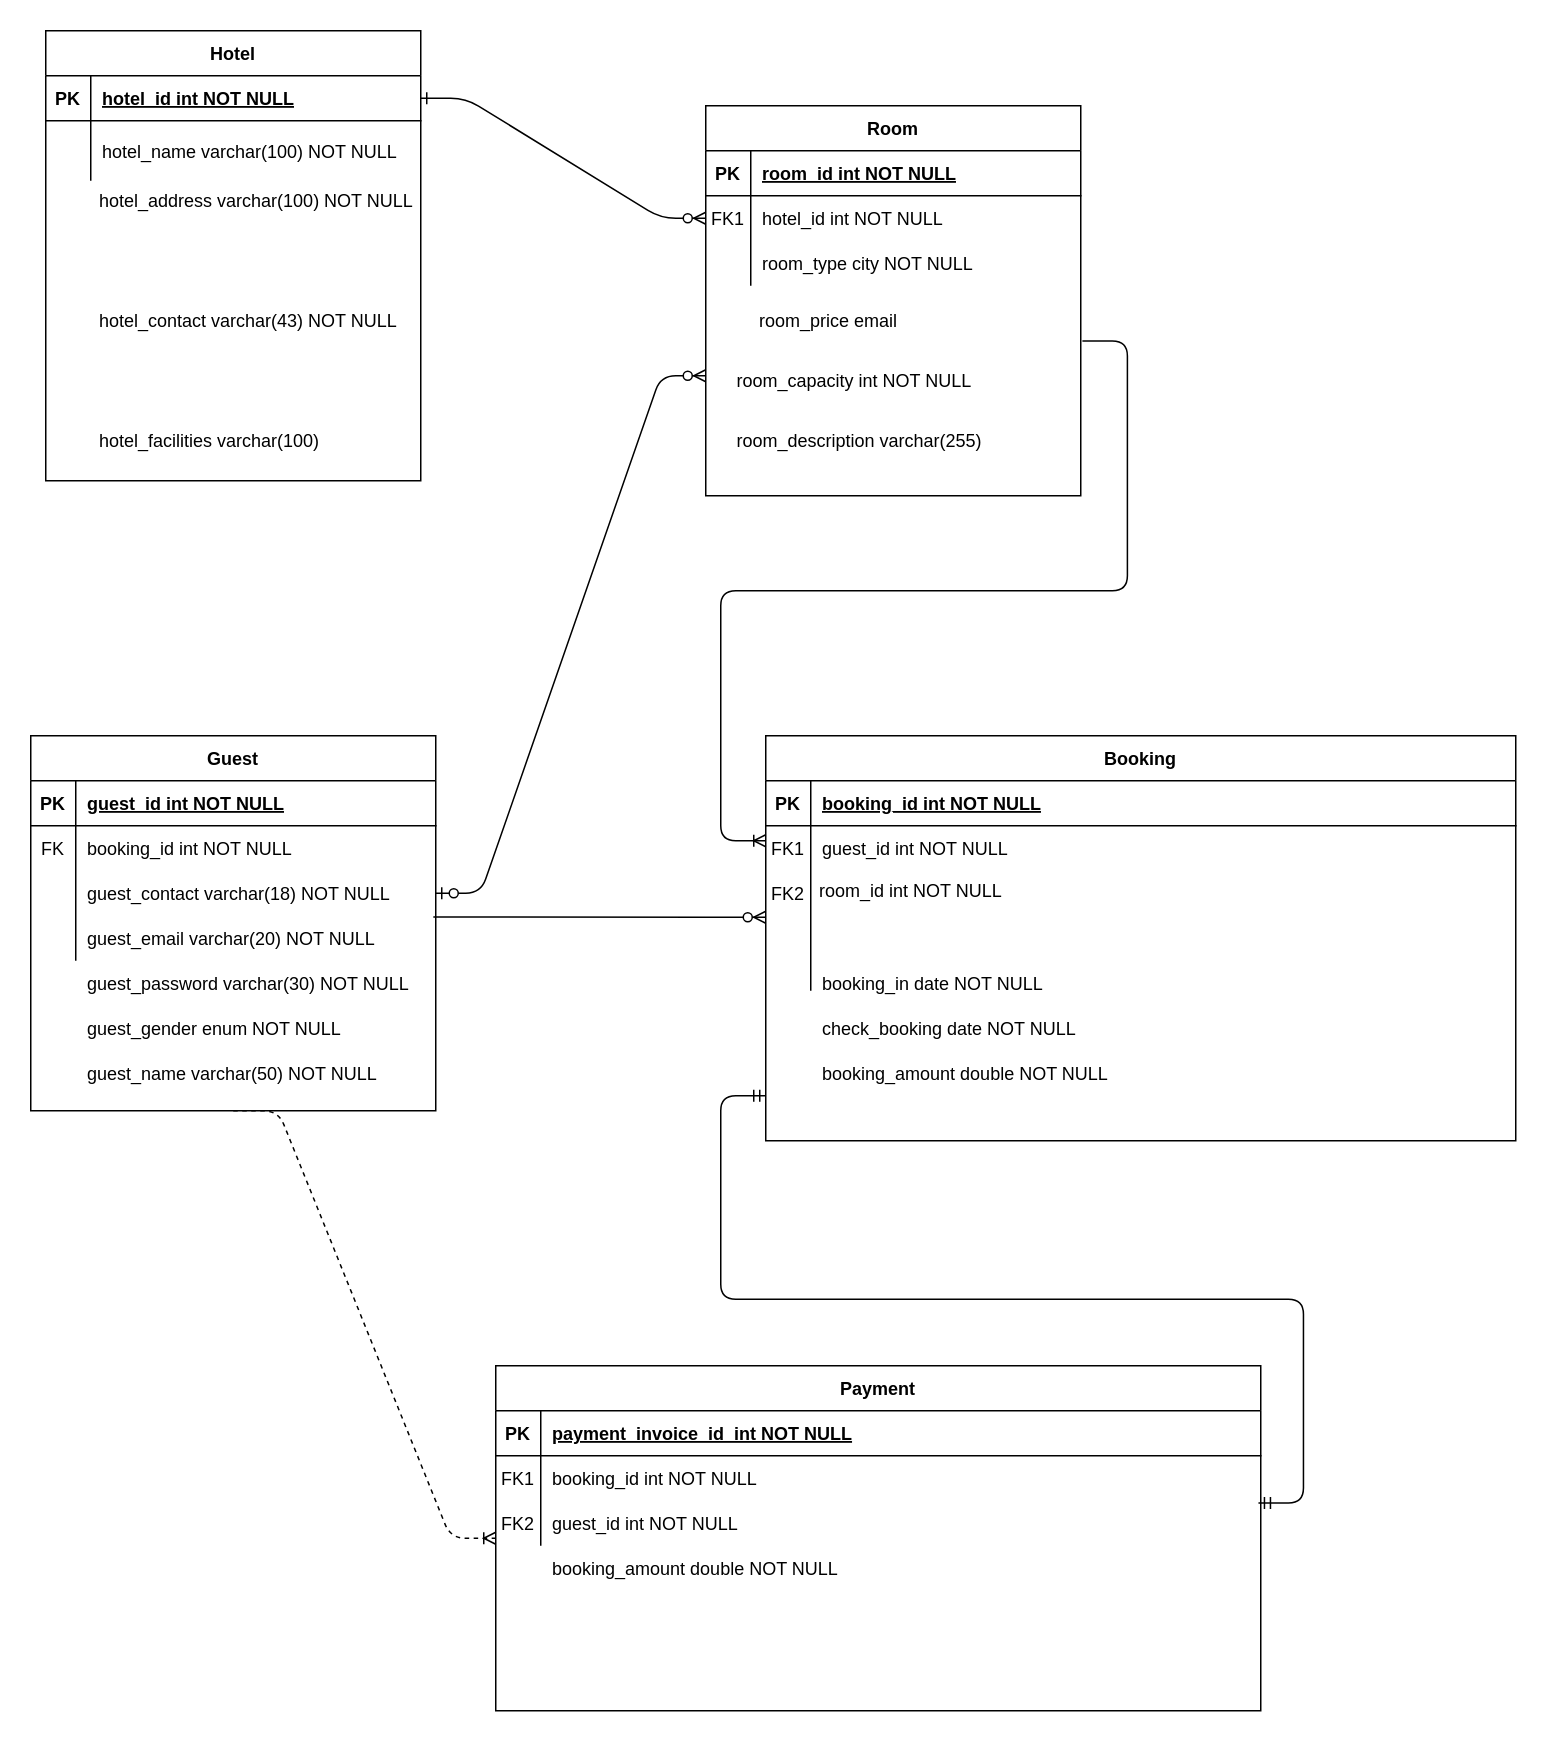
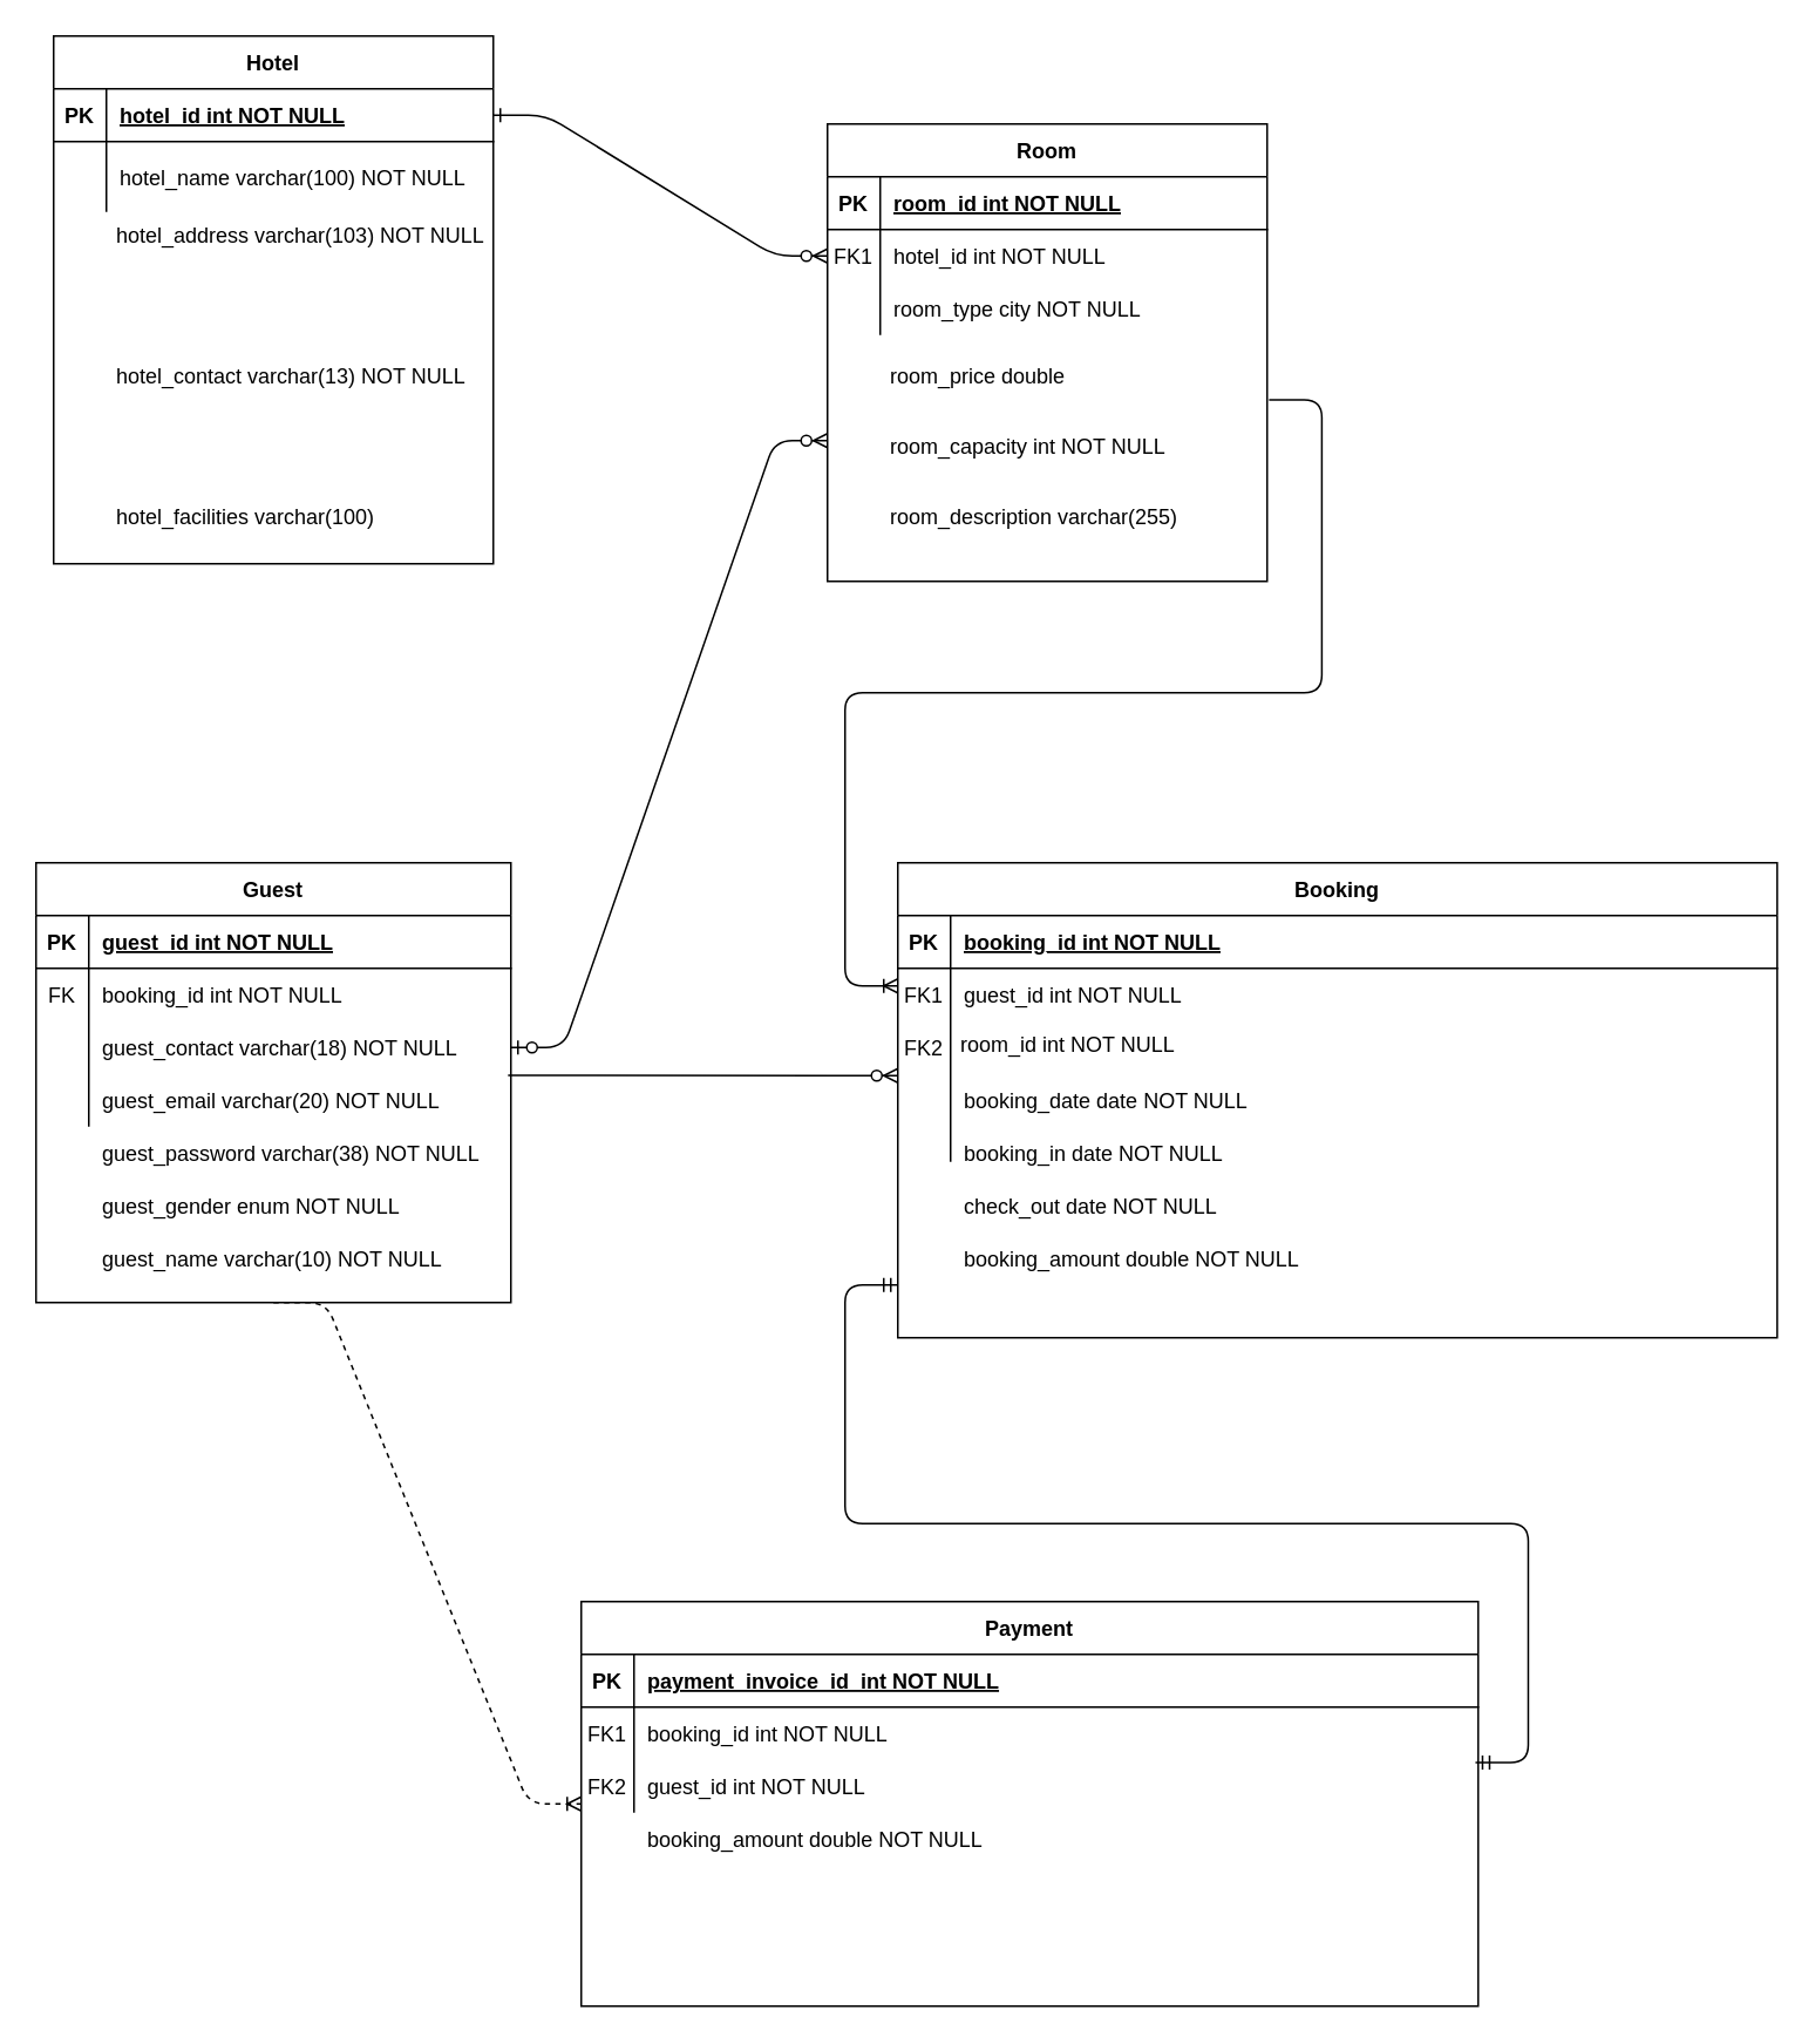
- <mxCell id="20" value="hotel_address varchar(100) NOT NULL" style="text;strokeColor=none;fillColor=none;spacingLeft=4;spacingRight=4;overflow=hidden;rotatable=0;points=[[0,0.5],[1,0.5]];portConstraint=eastwest;fontSize=12;" parent="1" vertex="1"><mxGeometry x="60" y="120" width="220" height="30" as="geometry" /></mxCell>
+ <mxCell id="20" value="hotel_address varchar(103) NOT NULL" style="text;strokeColor=none;fillColor=none;spacingLeft=4;spacingRight=4;overflow=hidden;rotatable=0;points=[[0,0.5],[1,0.5]];portConstraint=eastwest;fontSize=12;" parent="1" vertex="1"><mxGeometry x="60" y="120" width="220" height="30" as="geometry" /></mxCell>
- <mxCell id="21" value="hotel_contact varchar(43) NOT NULL " style="text;strokeColor=none;fillColor=none;spacingLeft=4;spacingRight=4;overflow=hidden;rotatable=0;points=[[0,0.5],[1,0.5]];portConstraint=eastwest;fontSize=12;" parent="1" vertex="1"><mxGeometry x="60" y="200" width="220" height="30" as="geometry" /></mxCell>
+ <mxCell id="21" value="hotel_contact varchar(13) NOT NULL " style="text;strokeColor=none;fillColor=none;spacingLeft=4;spacingRight=4;overflow=hidden;rotatable=0;points=[[0,0.5],[1,0.5]];portConstraint=eastwest;fontSize=12;" parent="1" vertex="1"><mxGeometry x="60" y="200" width="220" height="30" as="geometry" /></mxCell>
- <mxCell id="23" value="room_price email" style="text;strokeColor=none;fillColor=none;spacingLeft=4;spacingRight=4;overflow=hidden;rotatable=0;points=[[0,0.5],[1,0.5]];portConstraint=eastwest;fontSize=12;" parent="1" vertex="1"><mxGeometry x="500" y="200" width="220" height="30" as="geometry" /></mxCell>
+ <mxCell id="23" value="room_price double" style="text;strokeColor=none;fillColor=none;spacingLeft=4;spacingRight=4;overflow=hidden;rotatable=0;points=[[0,0.5],[1,0.5]];portConstraint=eastwest;fontSize=12;" parent="1" vertex="1"><mxGeometry x="500" y="200" width="220" height="30" as="geometry" /></mxCell>
- <mxCell id="24" value="room_capacity int NOT NULL" style="text;strokeColor=none;fillColor=none;spacingLeft=4;spacingRight=4;overflow=hidden;rotatable=0;points=[[0,0.5],[1,0.5]];portConstraint=eastwest;fontSize=12;" parent="1" vertex="1"><mxGeometry x="485" y="240" width="220" height="30" as="geometry" /></mxCell>
+ <mxCell id="24" value="room_capacity int NOT NULL" style="text;strokeColor=none;fillColor=none;spacingLeft=4;spacingRight=4;overflow=hidden;rotatable=0;points=[[0,0.5],[1,0.5]];portConstraint=eastwest;fontSize=12;" parent="1" vertex="1"><mxGeometry x="500" y="240" width="220" height="30" as="geometry" /></mxCell>
- <mxCell id="25" value="room_description varchar(255)" style="text;strokeColor=none;fillColor=none;spacingLeft=4;spacingRight=4;overflow=hidden;rotatable=0;points=[[0,0.5],[1,0.5]];portConstraint=eastwest;fontSize=12;" parent="1" vertex="1"><mxGeometry x="485" y="280" width="220" height="30" as="geometry" /></mxCell>
+ <mxCell id="25" value="room_description varchar(255)" style="text;strokeColor=none;fillColor=none;spacingLeft=4;spacingRight=4;overflow=hidden;rotatable=0;points=[[0,0.5],[1,0.5]];portConstraint=eastwest;fontSize=12;" parent="1" vertex="1"><mxGeometry x="500" y="280" width="220" height="30" as="geometry" /></mxCell>
+ <mxCell id="64" value="booking_date date NOT NULL" style="shape=partialRectangle;connectable=0;fillColor=none;top=0;left=0;bottom=0;right=0;align=left;spacingLeft=6;overflow=hidden;" parent="1" vertex="1"><mxGeometry x="540" y="610" width="470" height="30" as="geometry" /></mxCell>
- <mxCell id="39" value="guest_password varchar(30) NOT NULL" style="shape=partialRectangle;connectable=0;fillColor=none;top=0;left=0;bottom=0;right=0;align=left;spacingLeft=6;overflow=hidden;" parent="1" vertex="1"><mxGeometry x="50" y="640" width="240" height="30" as="geometry" /></mxCell>
+ <mxCell id="39" value="guest_password varchar(38) NOT NULL" style="shape=partialRectangle;connectable=0;fillColor=none;top=0;left=0;bottom=0;right=0;align=left;spacingLeft=6;overflow=hidden;" parent="1" vertex="1"><mxGeometry x="50" y="640" width="240" height="30" as="geometry" /></mxCell>
- <mxCell id="57" value="check_booking date NOT NULL" style="shape=partialRectangle;connectable=0;fillColor=none;top=0;left=0;bottom=0;right=0;align=left;spacingLeft=6;overflow=hidden;" parent="55" vertex="1"><mxGeometry x="30" width="460" height="30" as="geometry" /></mxCell>
+ <mxCell id="57" value="check_out date NOT NULL" style="shape=partialRectangle;connectable=0;fillColor=none;top=0;left=0;bottom=0;right=0;align=left;spacingLeft=6;overflow=hidden;" parent="55" vertex="1"><mxGeometry x="30" width="460" height="30" as="geometry" /></mxCell>
- <mxCell id="67" value="guest_name varchar(50) NOT NULL" style="shape=partialRectangle;connectable=0;fillColor=none;top=0;left=0;bottom=0;right=0;align=left;spacingLeft=6;overflow=hidden;" parent="1" vertex="1"><mxGeometry x="50" y="700" width="240" height="30" as="geometry" /></mxCell>
+ <mxCell id="67" value="guest_name varchar(10) NOT NULL" style="shape=partialRectangle;connectable=0;fillColor=none;top=0;left=0;bottom=0;right=0;align=left;spacingLeft=6;overflow=hidden;" parent="1" vertex="1"><mxGeometry x="50" y="700" width="240" height="30" as="geometry" /></mxCell>
